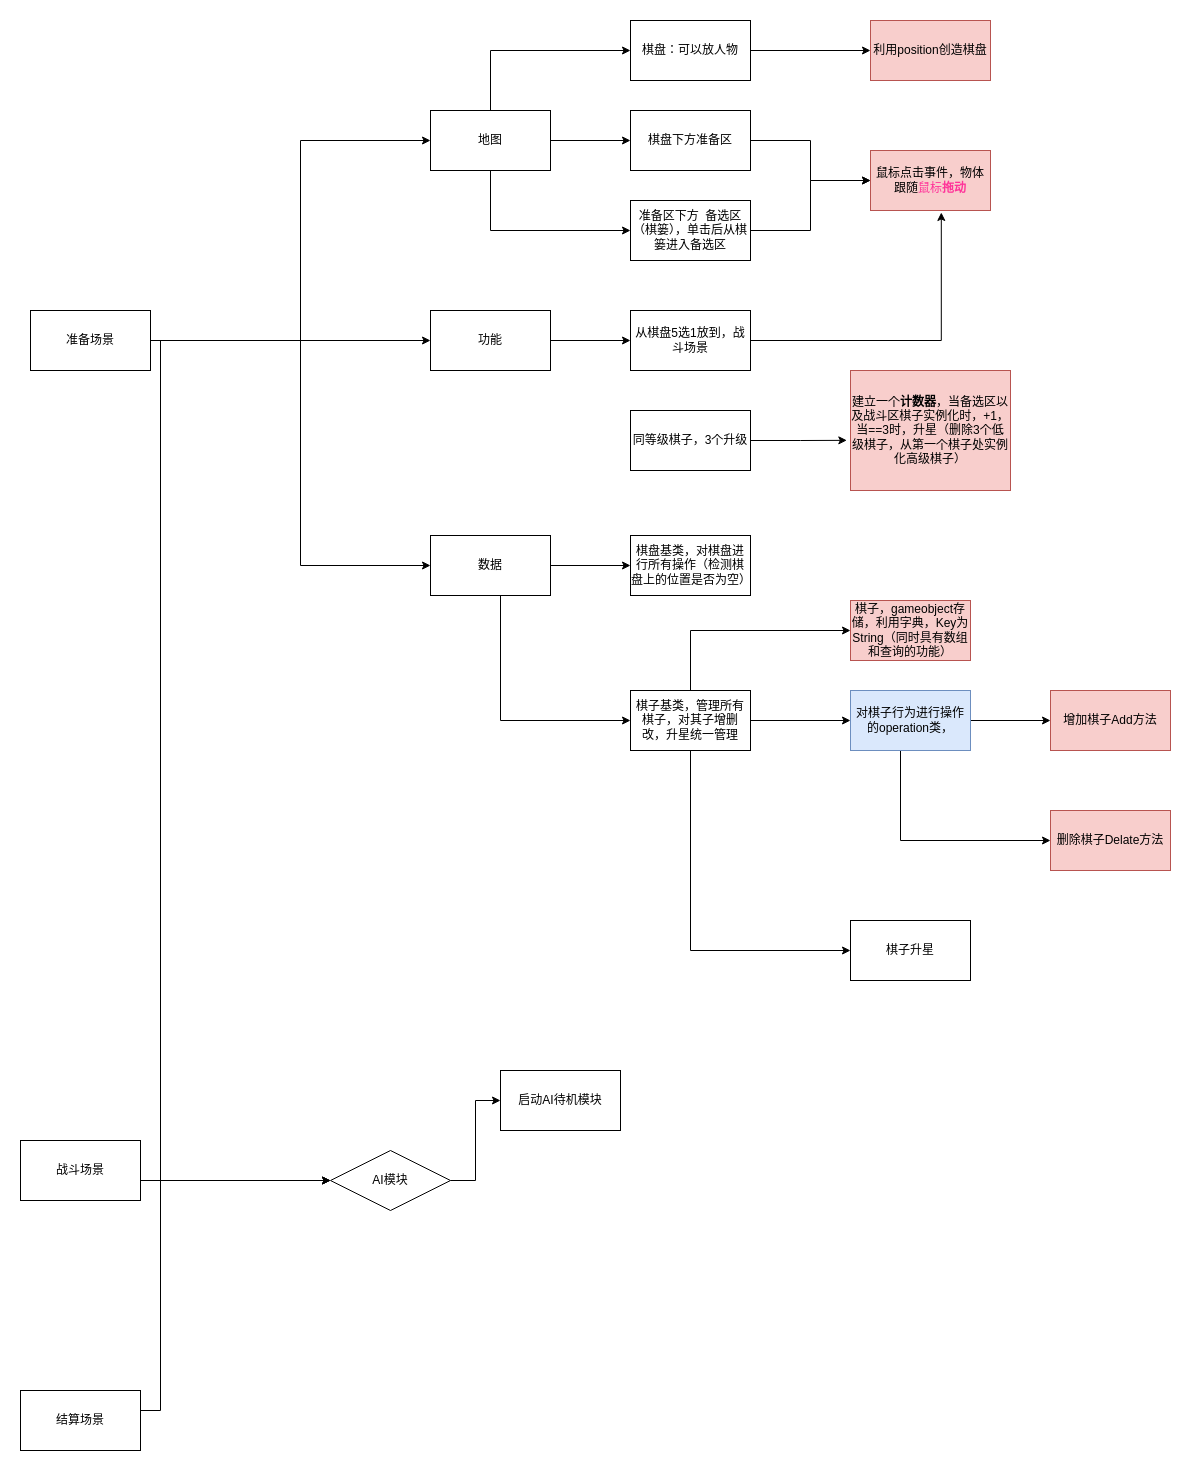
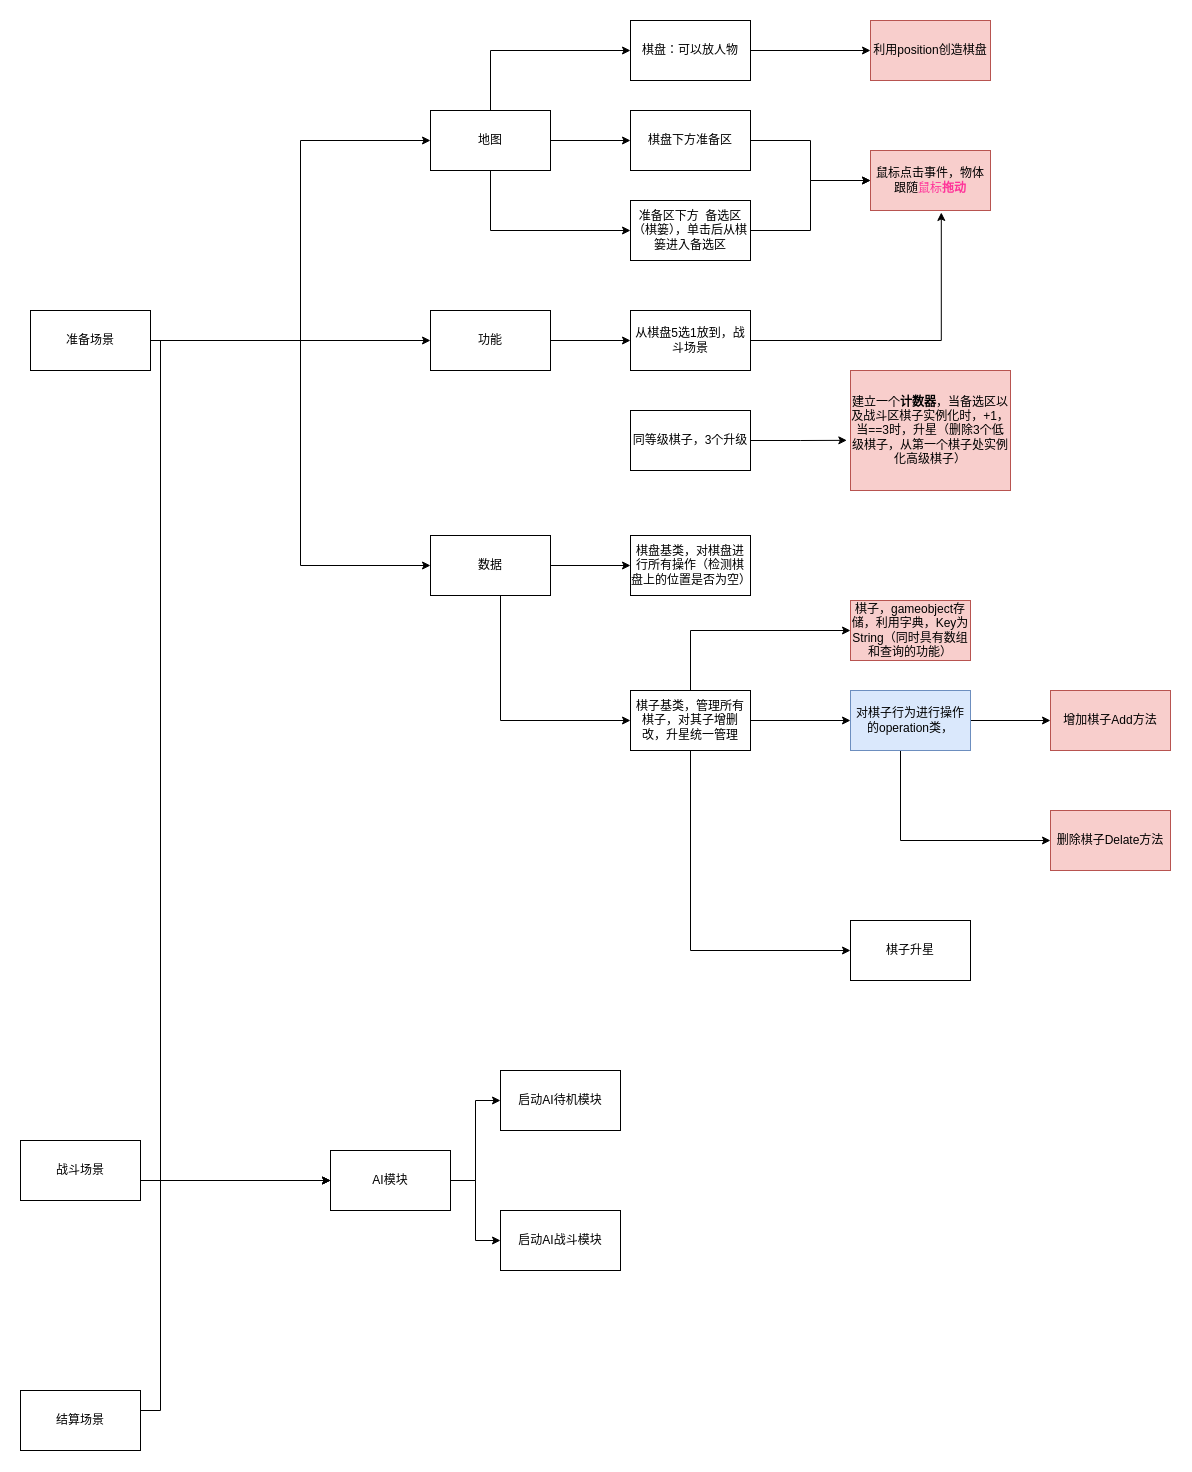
- <mxCell id="49" value="AI模块" style="rhombus;whiteSpace=wrap;html=1;" vertex="1" parent="1"><mxGeometry x="330" y="1150" width="120" height="60" as="geometry" /></mxCell>
+ <mxCell id="49" value="AI模块" style="rounded=0;whiteSpace=wrap;html=1;" vertex="1" parent="1"><mxGeometry x="330" y="1150" width="120" height="60" as="geometry" /></mxCell>
+ <mxCell id="47" style="edgeStyle=orthogonalEdgeStyle;rounded=0;orthogonalLoop=1;jettySize=auto;html=1;entryX=0;entryY=0.5;entryDx=0;entryDy=0;" edge="1" parent="1" source="49" target="10"><mxGeometry relative="1" as="geometry" /></mxCell>
+ <mxCell id="10" value="&lt;font style=&quot;vertical-align: inherit&quot;&gt;&lt;font style=&quot;vertical-align: inherit&quot;&gt;启动AI战斗模块&lt;/font&gt;&lt;/font&gt;" style="rounded=0;whiteSpace=wrap;html=1;" vertex="1" parent="1"><mxGeometry x="500" y="1210" width="120" height="60" as="geometry" /></mxCell>
